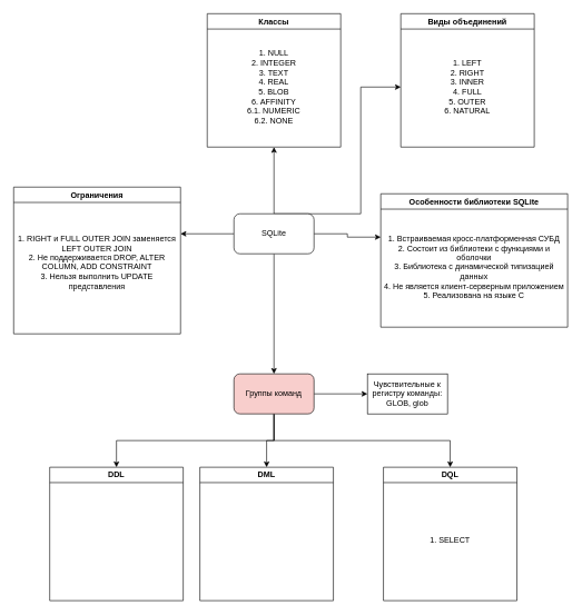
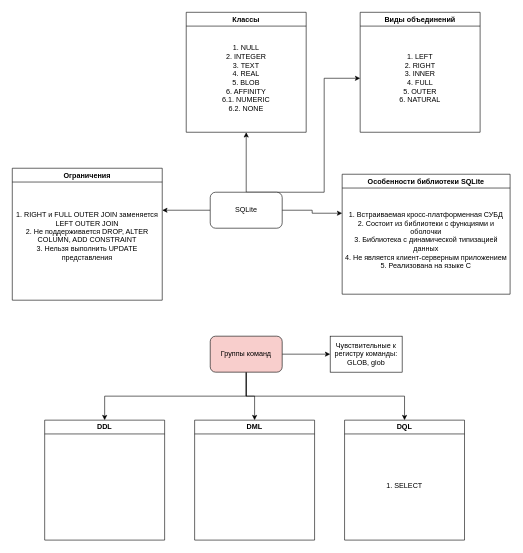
- <mxCell id="4" value="" style="edgeStyle=orthogonalEdgeStyle;rounded=0;orthogonalLoop=1;jettySize=auto;html=1;" edge="1" parent="1" source="7" target="16"><mxGeometry relative="1" as="geometry" /></mxCell>
- <mxCell id="18" value="DML" style="swimlane;whiteSpace=wrap;html=1;" vertex="1" parent="1"><mxGeometry x="299" y="700" width="200" height="200" as="geometry" /></mxCell>
+ <mxCell id="18" value="DML" style="swimlane;whiteSpace=wrap;html=1;" vertex="1" parent="1"><mxGeometry x="324" y="700" width="200" height="200" as="geometry" /></mxCell>
